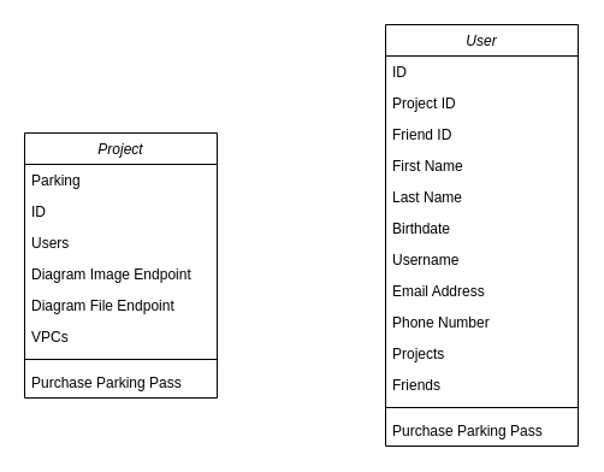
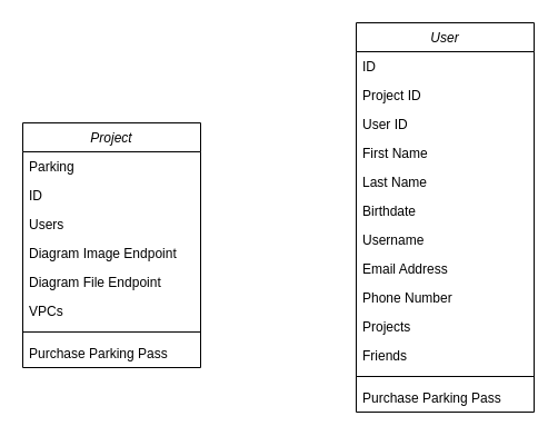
- <mxCell id="5" value="Friend ID" style="text;align=left;verticalAlign=top;spacingLeft=4;spacingRight=4;overflow=hidden;rotatable=0;points=[[0,0.5],[1,0.5]];portConstraint=eastwest;rounded=0;shadow=0;html=0;" vertex="1" parent="2"><mxGeometry y="78" width="160" height="26" as="geometry" /></mxCell>
+ <mxCell id="5" value="User ID" style="text;align=left;verticalAlign=top;spacingLeft=4;spacingRight=4;overflow=hidden;rotatable=0;points=[[0,0.5],[1,0.5]];portConstraint=eastwest;rounded=0;shadow=0;html=0;" vertex="1" parent="2"><mxGeometry y="78" width="160" height="26" as="geometry" /></mxCell>
